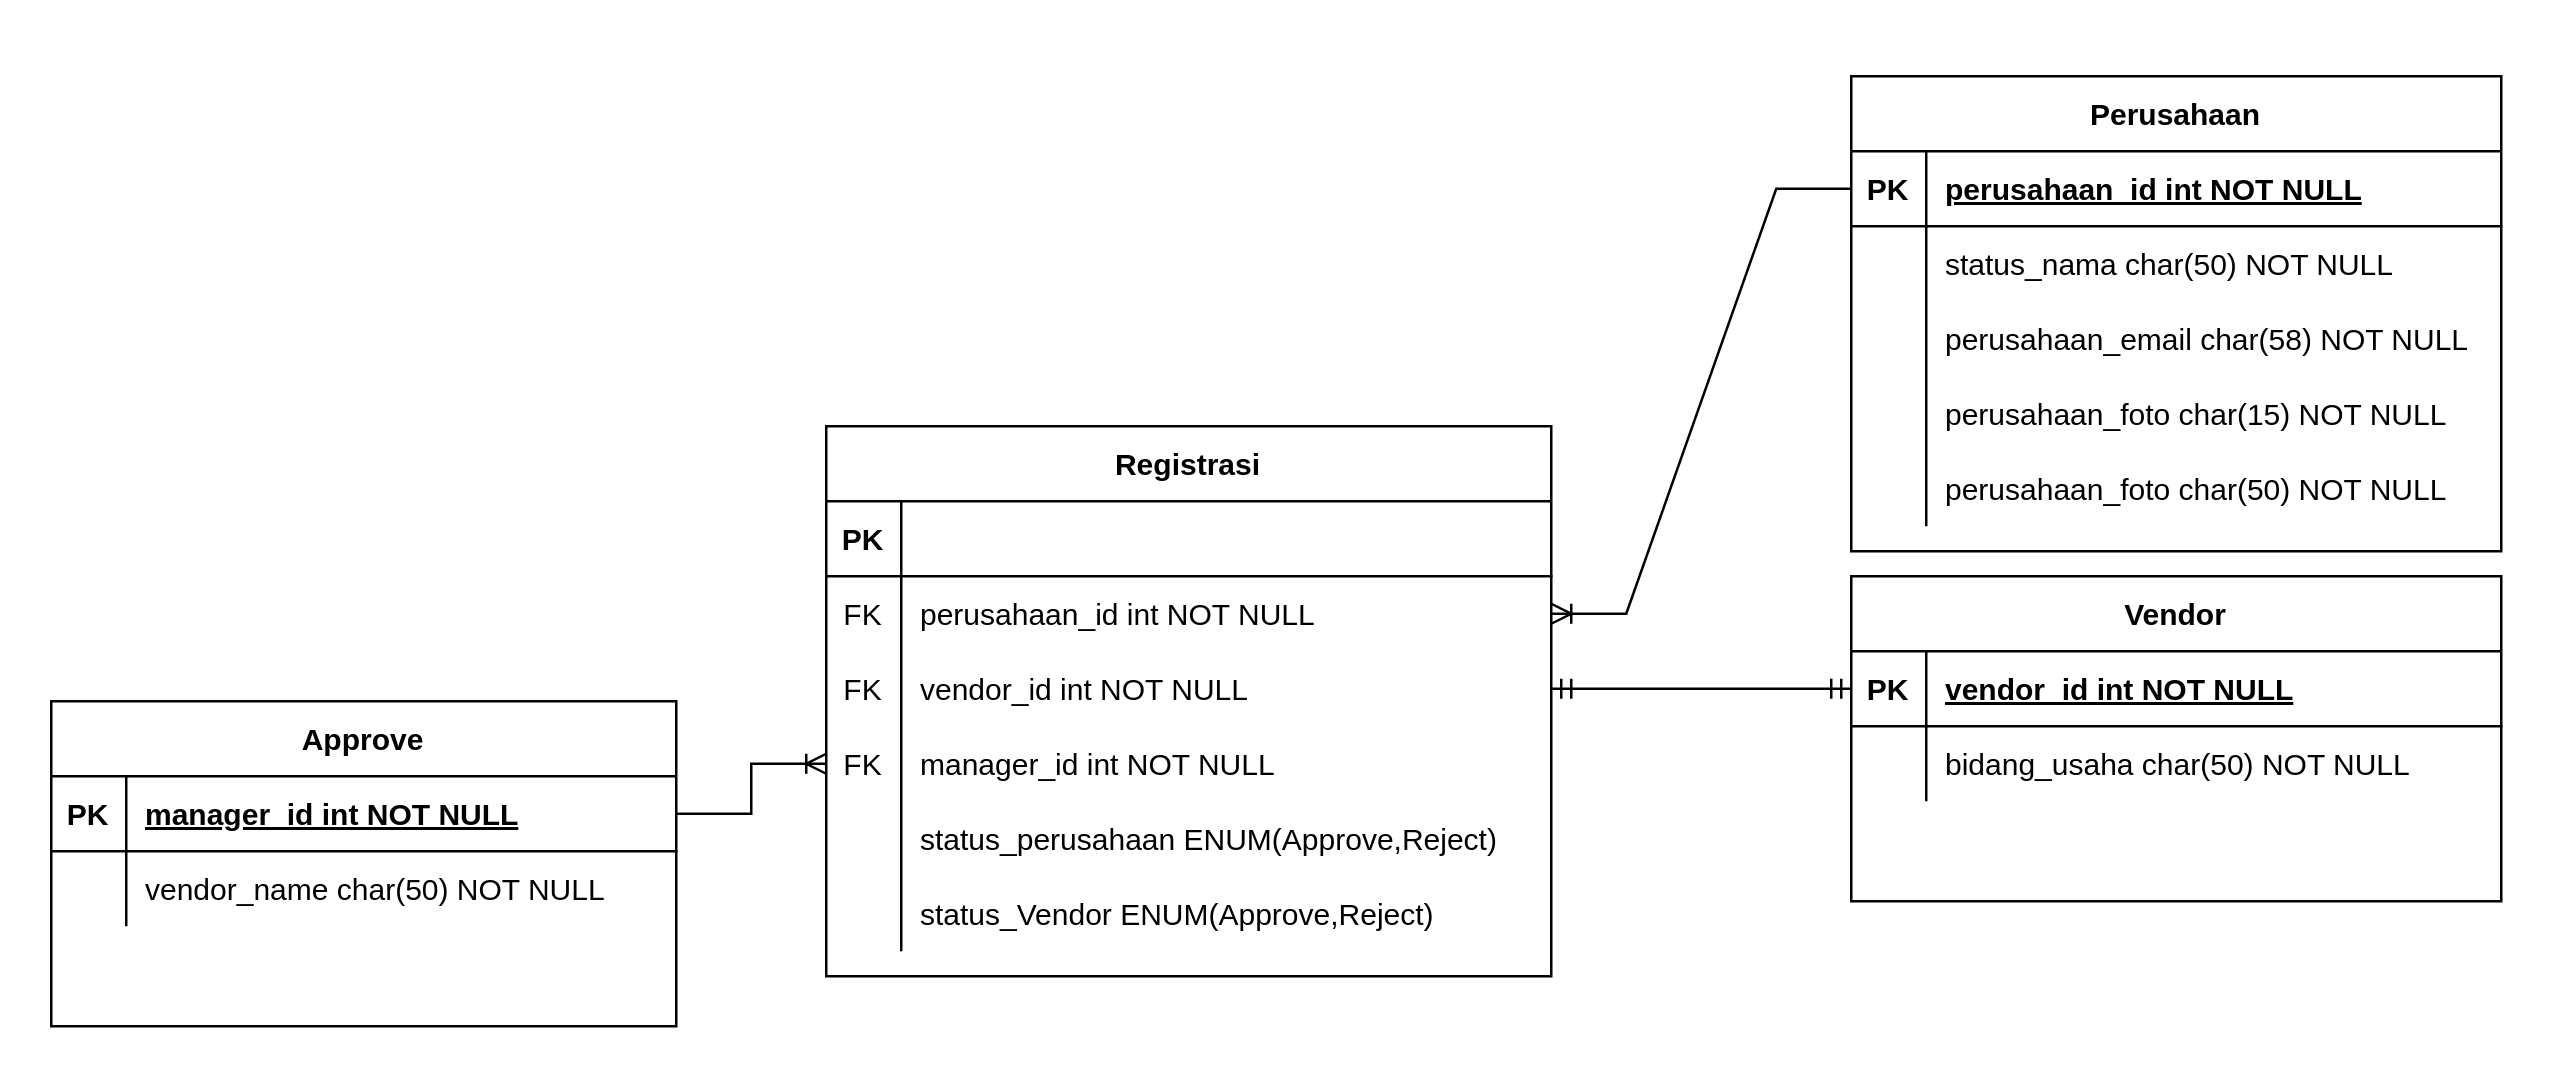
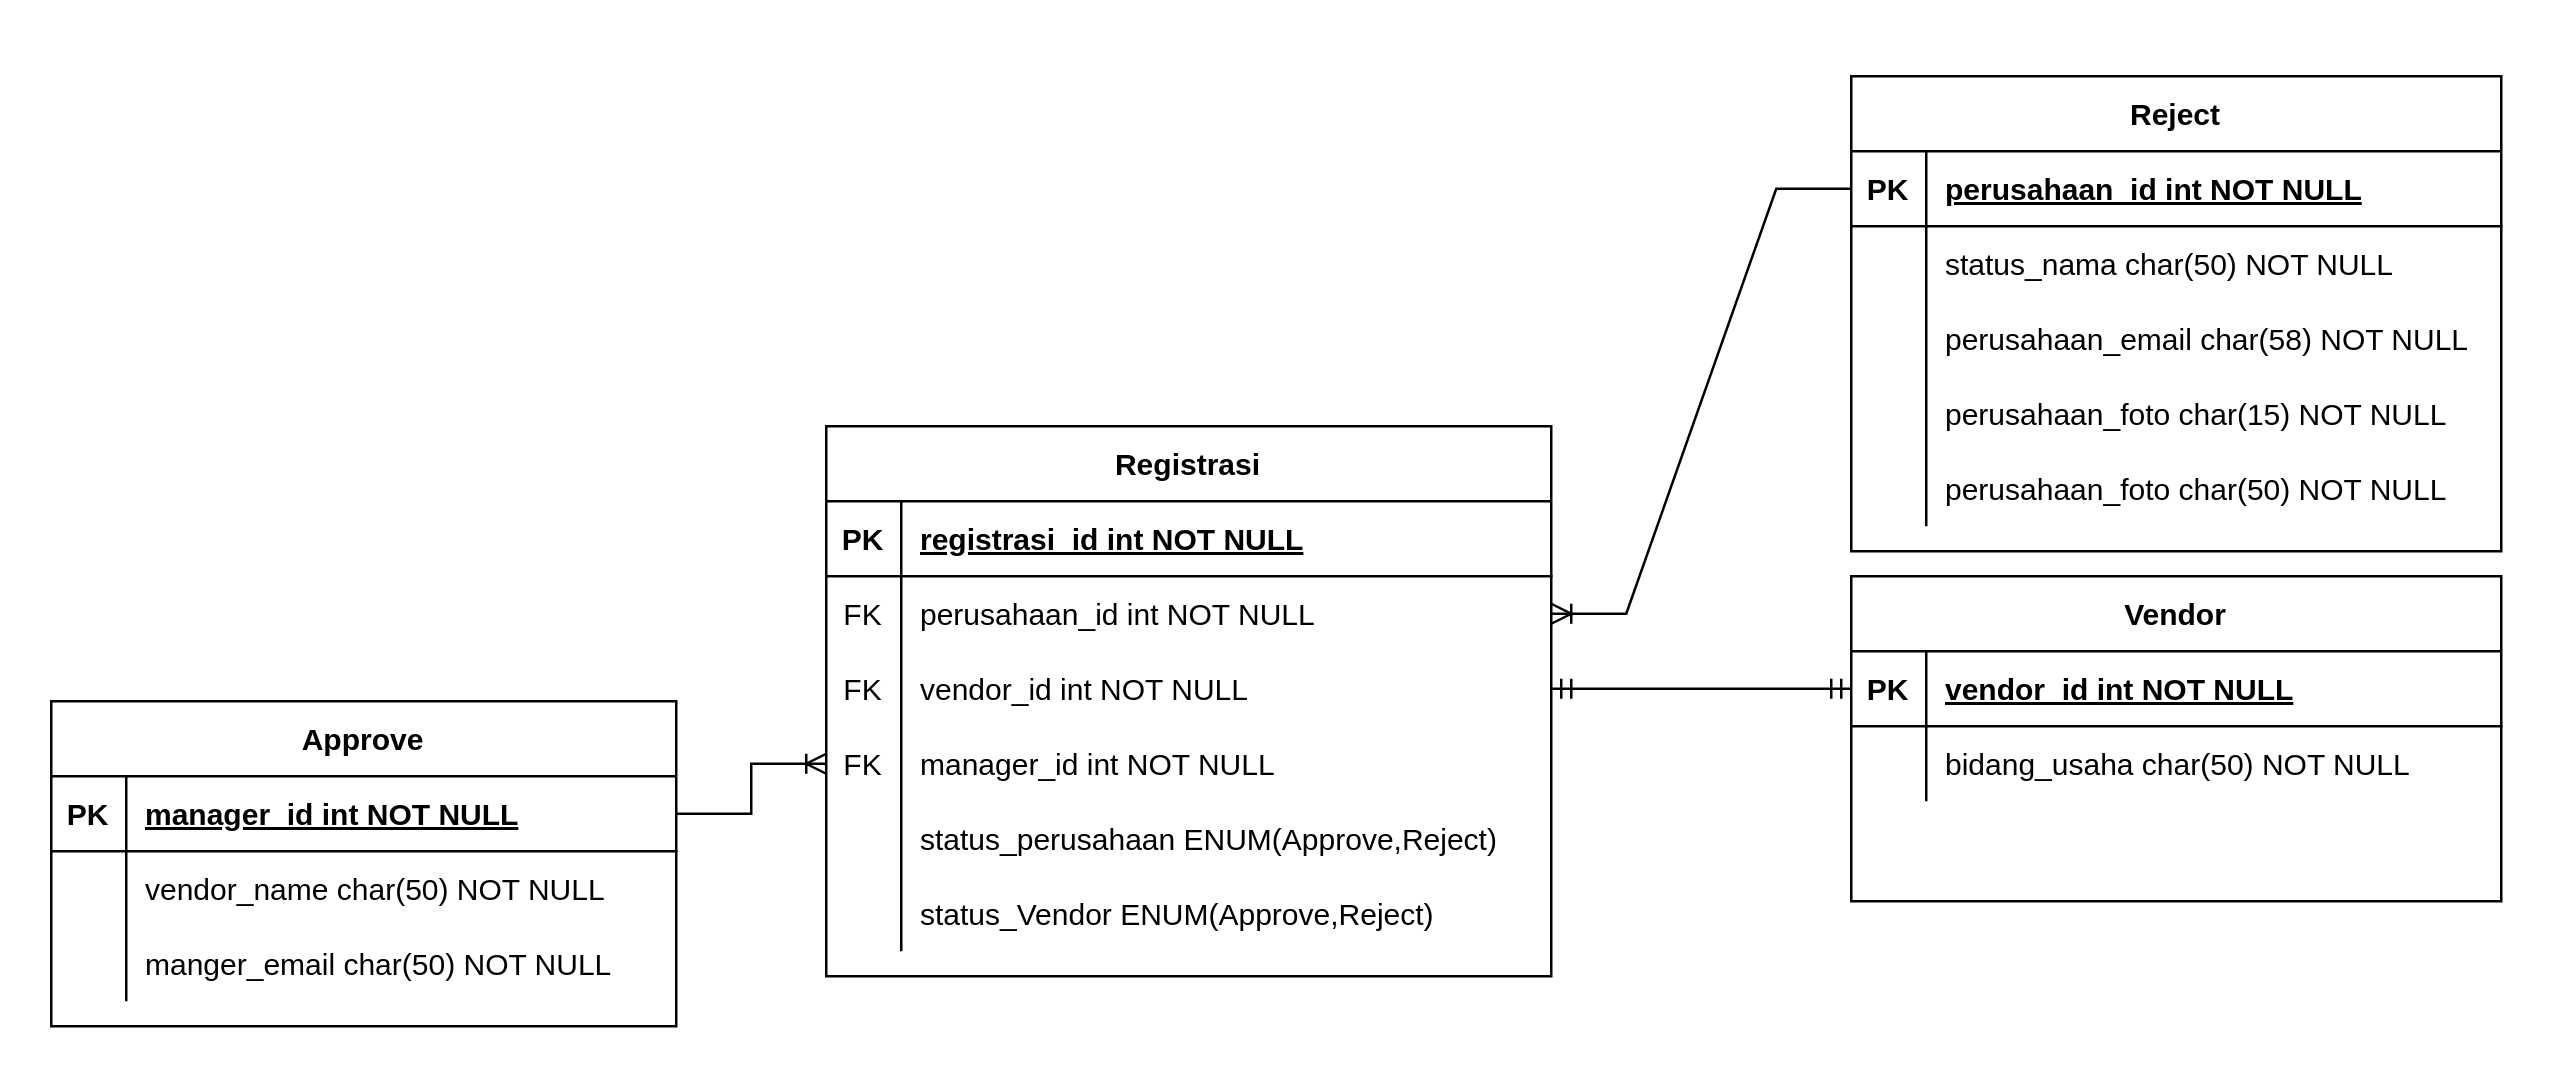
- <mxCell id="21" value="Perusahaan" style="shape=table;startSize=30;container=1;collapsible=1;childLayout=tableLayout;fixedRows=1;rowLines=0;fontStyle=1;align=center;resizeLast=1;" parent="1" vertex="1"><mxGeometry x="740" y="30" width="260" height="190" as="geometry" /></mxCell>
+ <mxCell id="21" value="Reject" style="shape=table;startSize=30;container=1;collapsible=1;childLayout=tableLayout;fixedRows=1;rowLines=0;fontStyle=1;align=center;resizeLast=1;" parent="1" vertex="1"><mxGeometry x="740" y="30" width="260" height="190" as="geometry" /></mxCell>
+ <mxCell id="40" value="registrasi_id int NOT NULL " style="shape=partialRectangle;overflow=hidden;connectable=0;fillColor=none;top=0;left=0;bottom=0;right=0;align=left;spacingLeft=6;fontStyle=5;" vertex="1" parent="38"><mxGeometry x="30" width="260" height="30" as="geometry"><mxRectangle width="260" height="30" as="alternateBounds" /></mxGeometry></mxCell>
+ <mxCell id="20" value="manger_email char(50) NOT NULL" style="shape=partialRectangle;overflow=hidden;connectable=0;fillColor=none;top=0;left=0;bottom=0;right=0;align=left;spacingLeft=6;" parent="18" vertex="1"><mxGeometry x="30" width="220" height="30" as="geometry"><mxRectangle width="220" height="30" as="alternateBounds" /></mxGeometry></mxCell>
